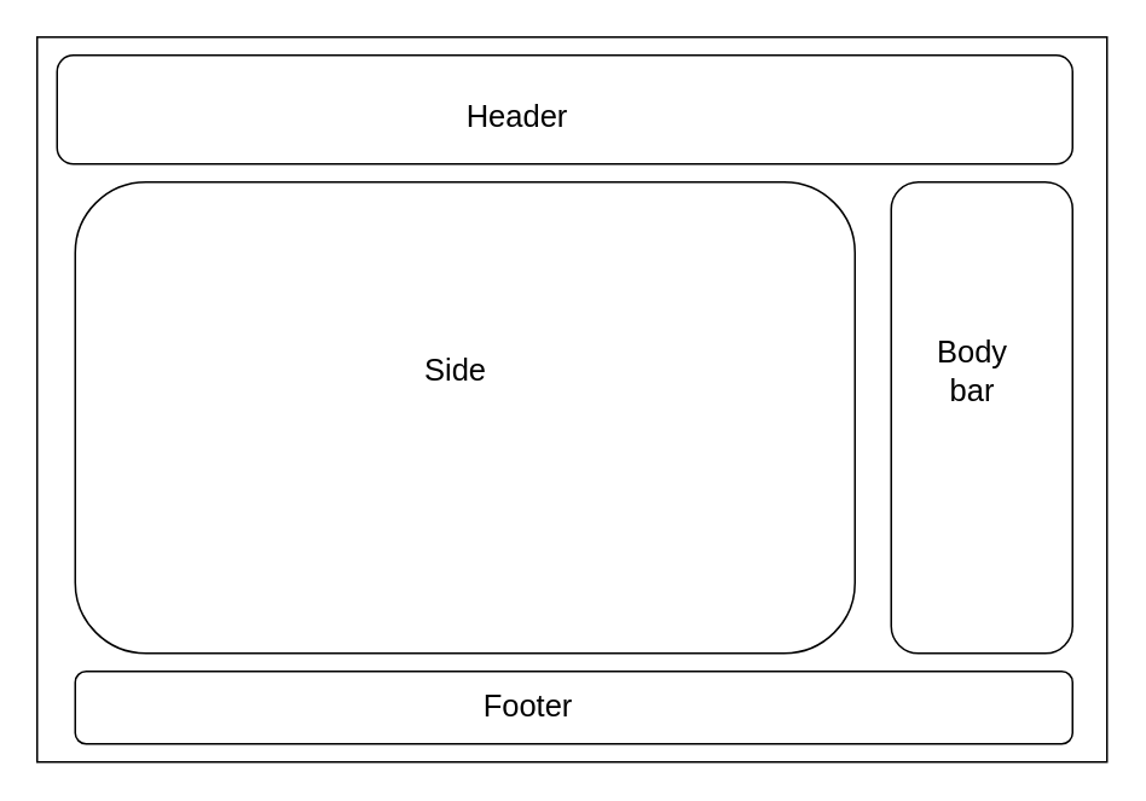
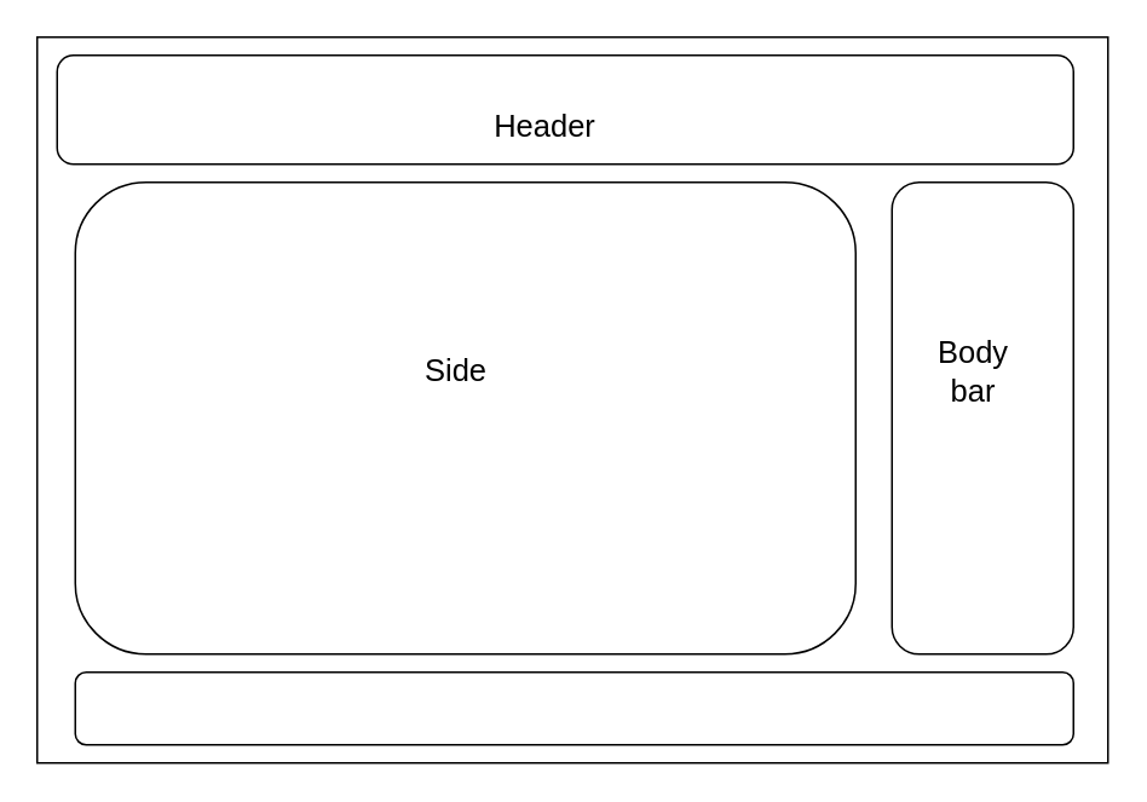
- <mxCell id="9" value="Header" style="text;html=1;strokeColor=none;fillColor=none;align=center;verticalAlign=middle;whiteSpace=wrap;rounded=0;fontSize=17;" vertex="1" parent="1"><mxGeometry x="255" y="50" width="60" height="30" as="geometry" /></mxCell>
+ <mxCell id="9" value="Header" style="text;html=1;strokeColor=none;fillColor=none;align=center;verticalAlign=middle;whiteSpace=wrap;rounded=0;fontSize=17;" vertex="1" parent="1"><mxGeometry x="270" y="55" width="60" height="30" as="geometry" /></mxCell>
- <mxCell id="10" value="Footer" style="text;html=1;strokeColor=none;fillColor=none;align=center;verticalAlign=middle;whiteSpace=wrap;rounded=0;fontSize=17;" vertex="1" parent="1"><mxGeometry x="261" y="375" width="60" height="30" as="geometry" /></mxCell>
